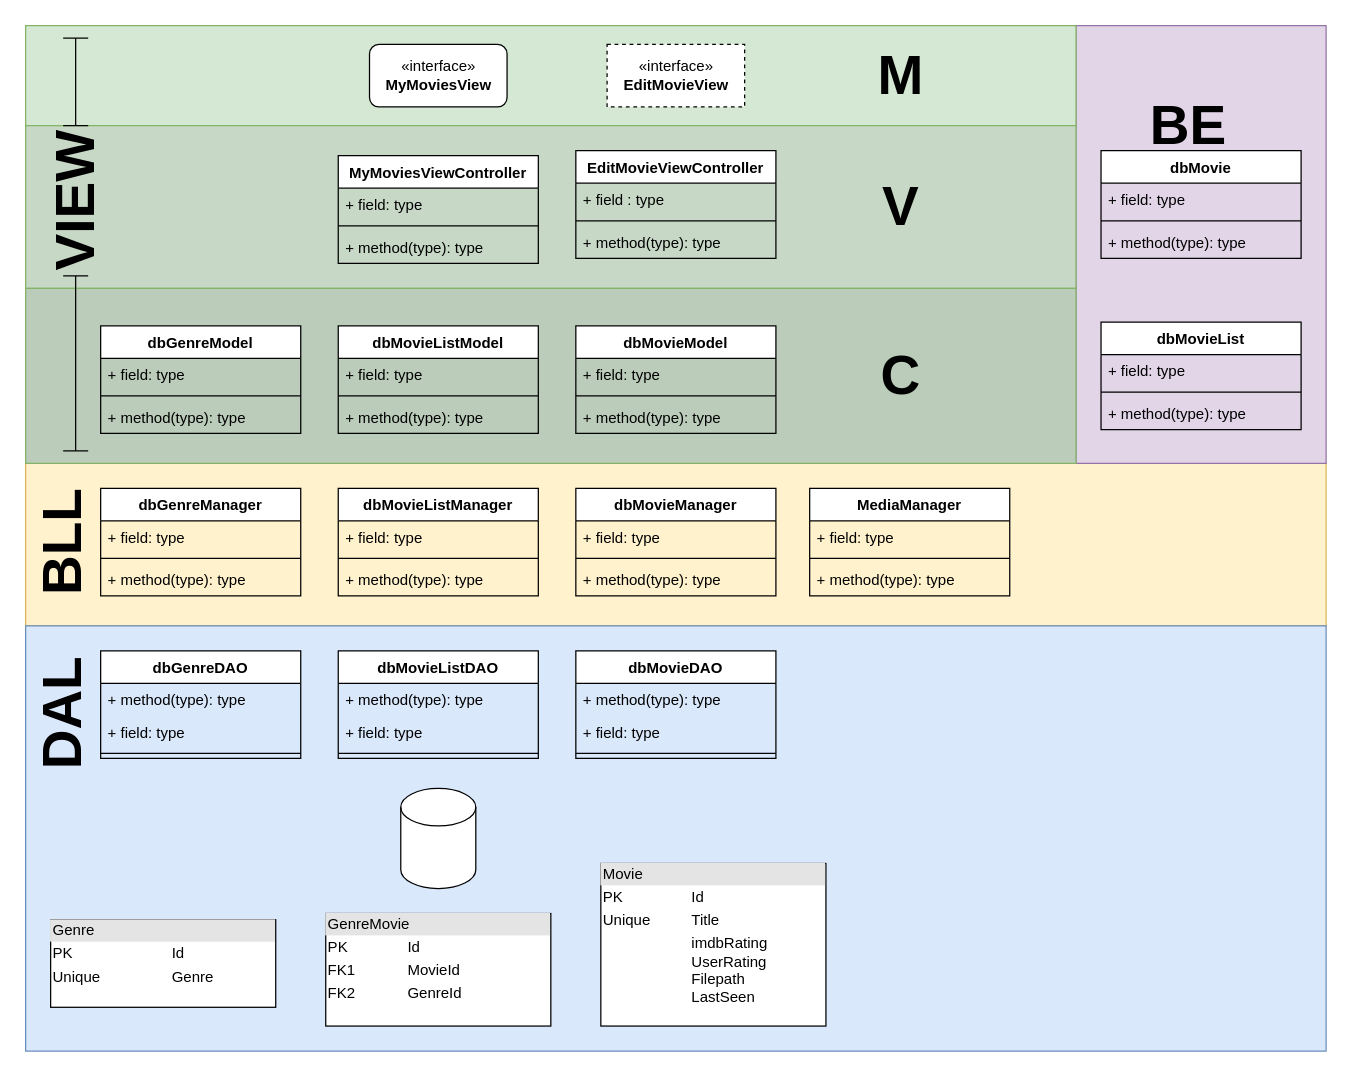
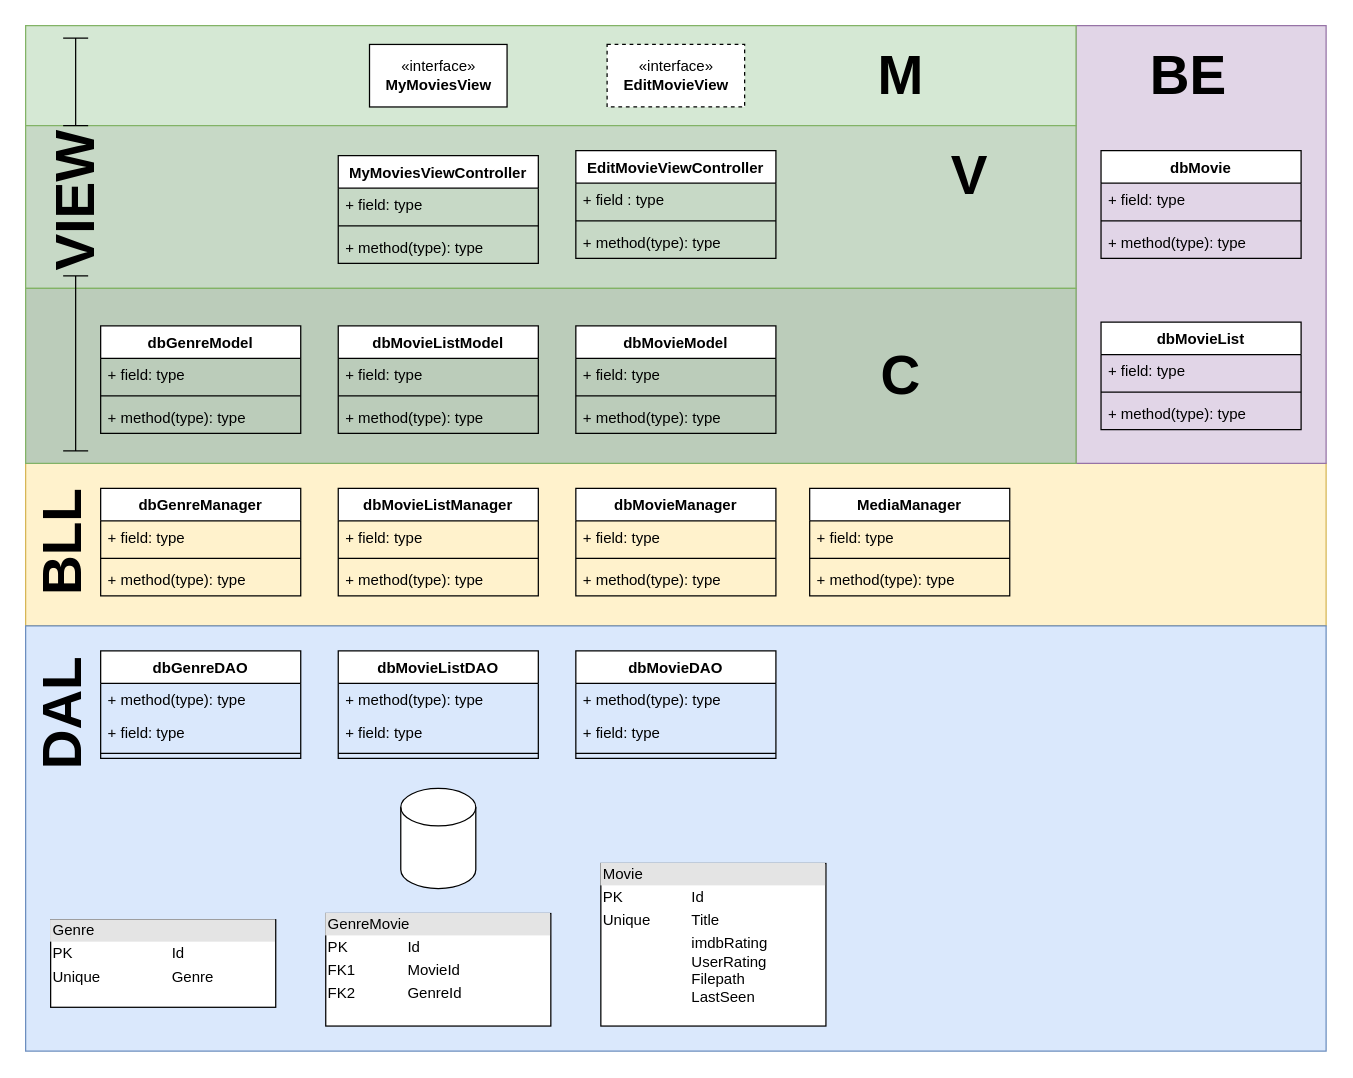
- <mxCell id="60" value="«interface»&lt;br&gt;&lt;b&gt;MyMoviesView&lt;/b&gt;" style="html=1;rounded=1;" vertex="1" parent="1"><mxGeometry x="295" y="35" width="110" height="50" as="geometry" /></mxCell>
+ <mxCell id="60" value="«interface»&lt;br&gt;&lt;b&gt;MyMoviesView&lt;/b&gt;" style="html=1;" vertex="1" parent="1"><mxGeometry x="295" y="35" width="110" height="50" as="geometry" /></mxCell>
- <mxCell id="73" value="&lt;b&gt;&lt;font style=&quot;font-size: 44px&quot;&gt;BE&lt;/font&gt;&lt;/b&gt;" style="text;html=1;strokeColor=none;fillColor=none;align=center;verticalAlign=middle;whiteSpace=wrap;rounded=0;fontSize=18;" vertex="1" parent="1"><mxGeometry x="930" y="90" width="40" height="20" as="geometry" /></mxCell>
+ <mxCell id="73" value="&lt;b&gt;&lt;font style=&quot;font-size: 44px&quot;&gt;BE&lt;/font&gt;&lt;/b&gt;" style="text;html=1;strokeColor=none;fillColor=none;align=center;verticalAlign=middle;whiteSpace=wrap;rounded=0;fontSize=18;" vertex="1" parent="1"><mxGeometry x="930" y="50" width="40" height="20" as="geometry" /></mxCell>
- <mxCell id="71" value="&lt;b&gt;&lt;font style=&quot;font-size: 44px&quot;&gt;V&lt;/font&gt;&lt;/b&gt;" style="text;html=1;strokeColor=none;fillColor=none;align=center;verticalAlign=middle;whiteSpace=wrap;rounded=0;fontSize=18;" vertex="1" parent="1"><mxGeometry x="700" y="155" width="40" height="20" as="geometry" /></mxCell>
+ <mxCell id="71" value="&lt;b&gt;&lt;font style=&quot;font-size: 44px&quot;&gt;V&lt;/font&gt;&lt;/b&gt;" style="text;html=1;strokeColor=none;fillColor=none;align=center;verticalAlign=middle;whiteSpace=wrap;rounded=0;fontSize=18;" vertex="1" parent="1"><mxGeometry x="755" y="130" width="40" height="20" as="geometry" /></mxCell>
